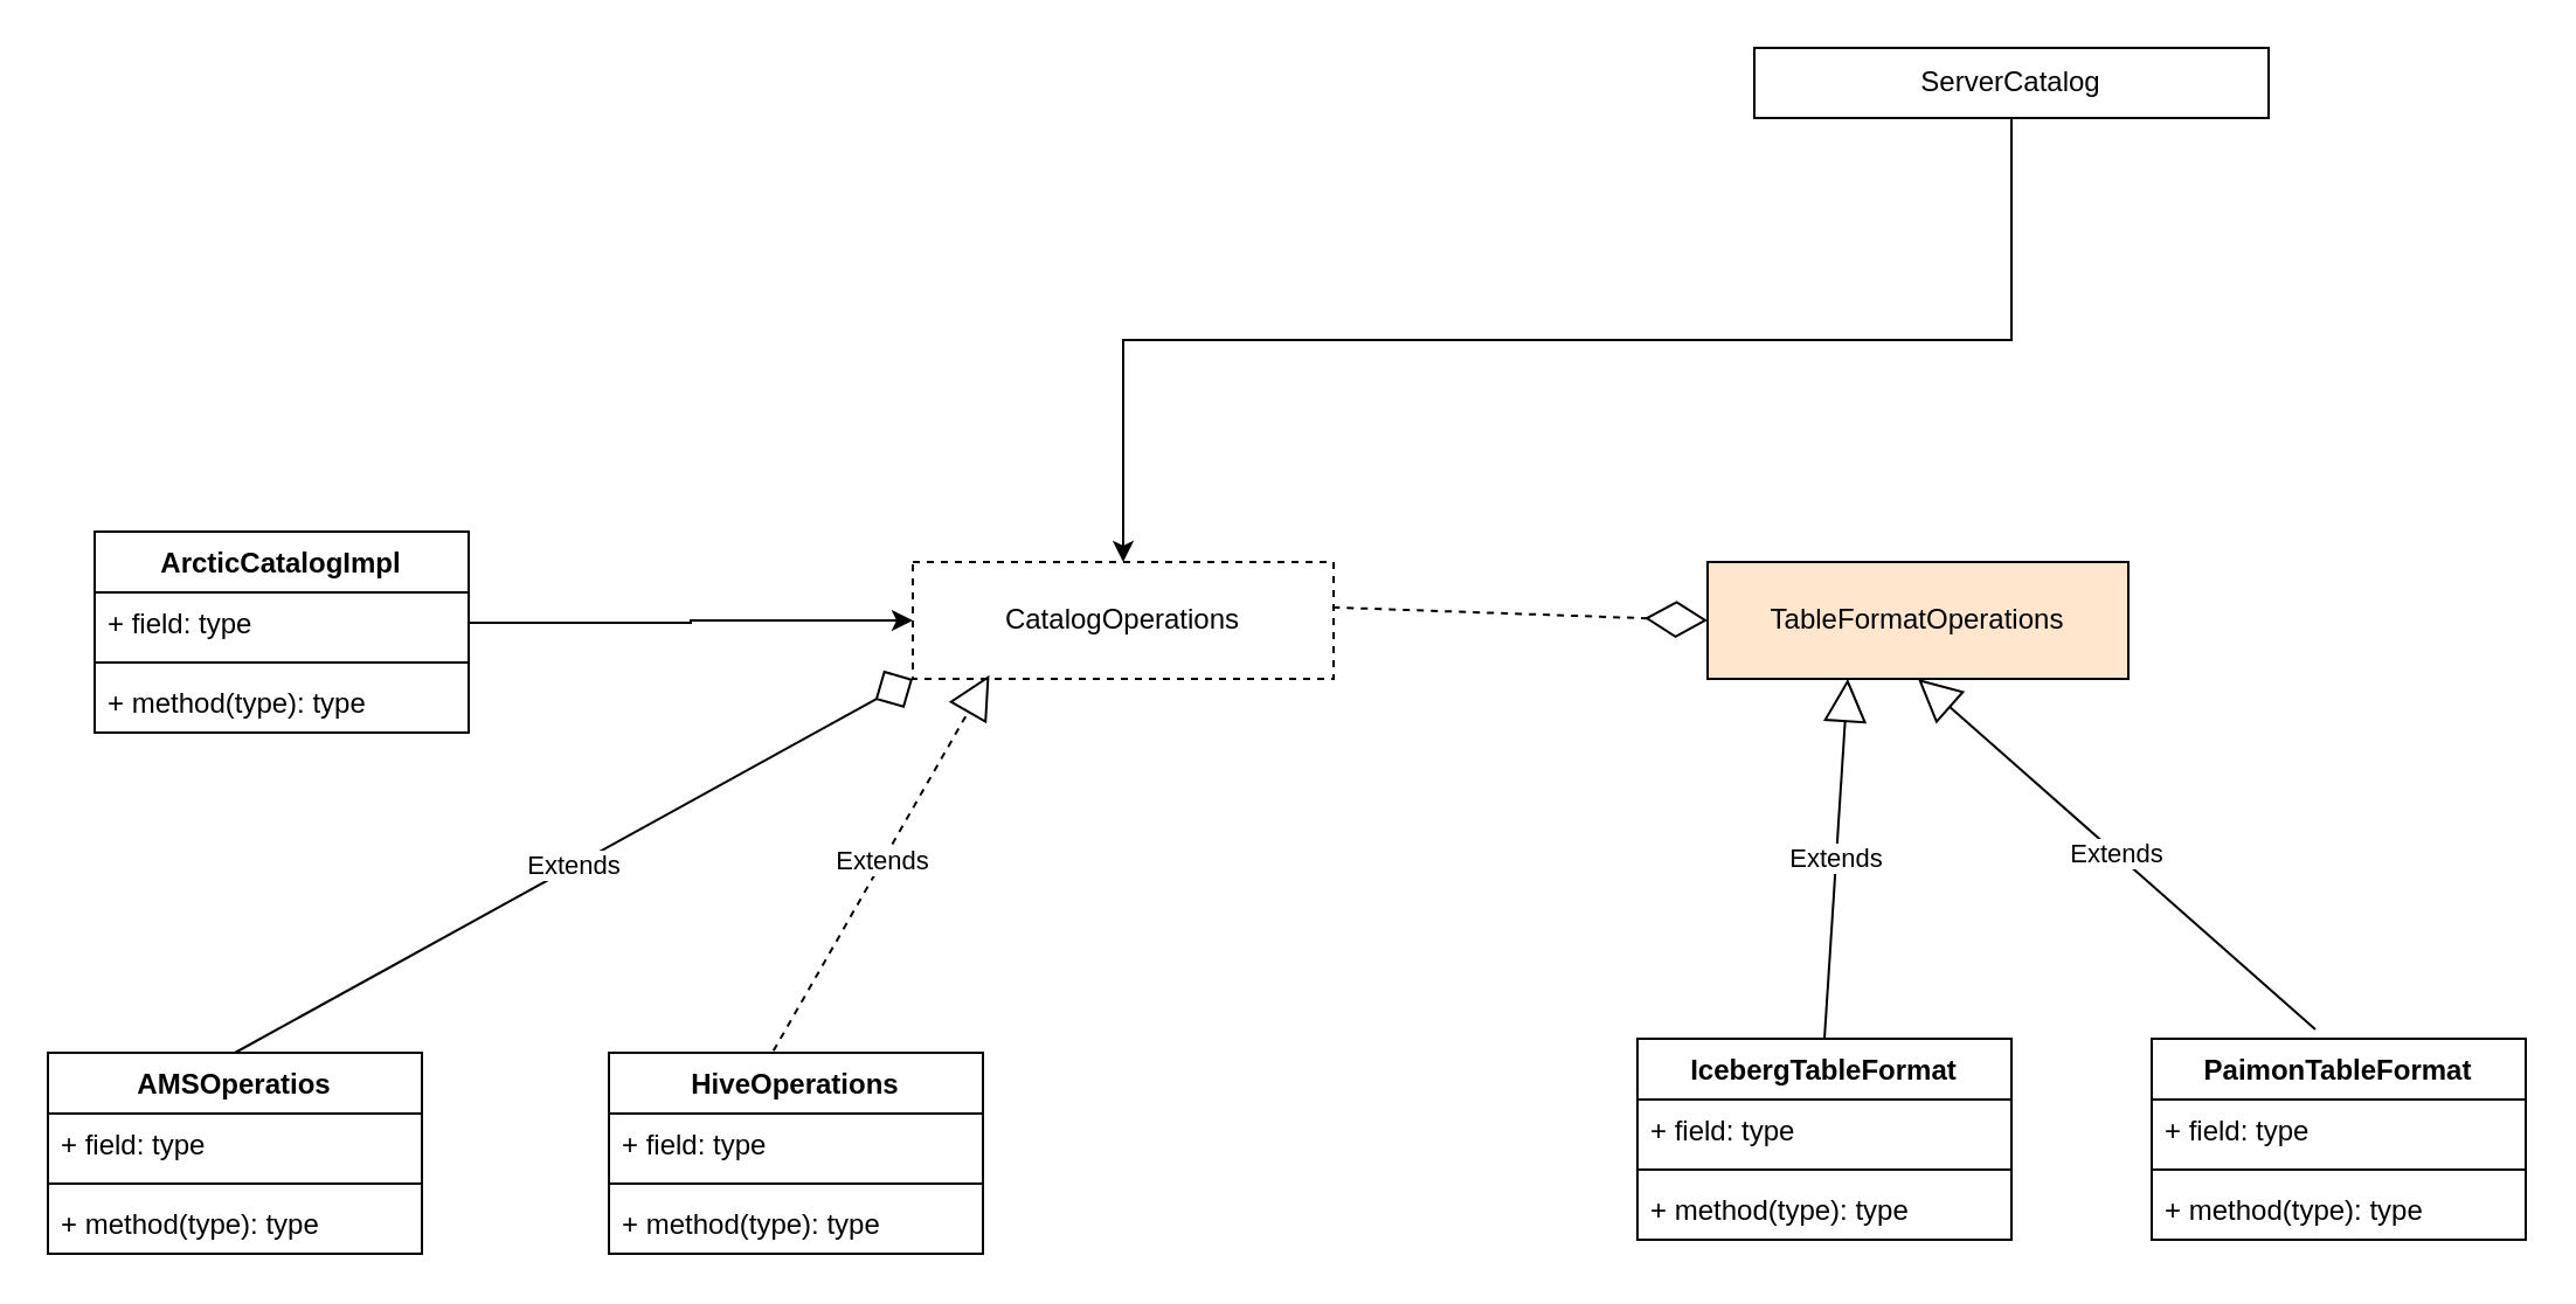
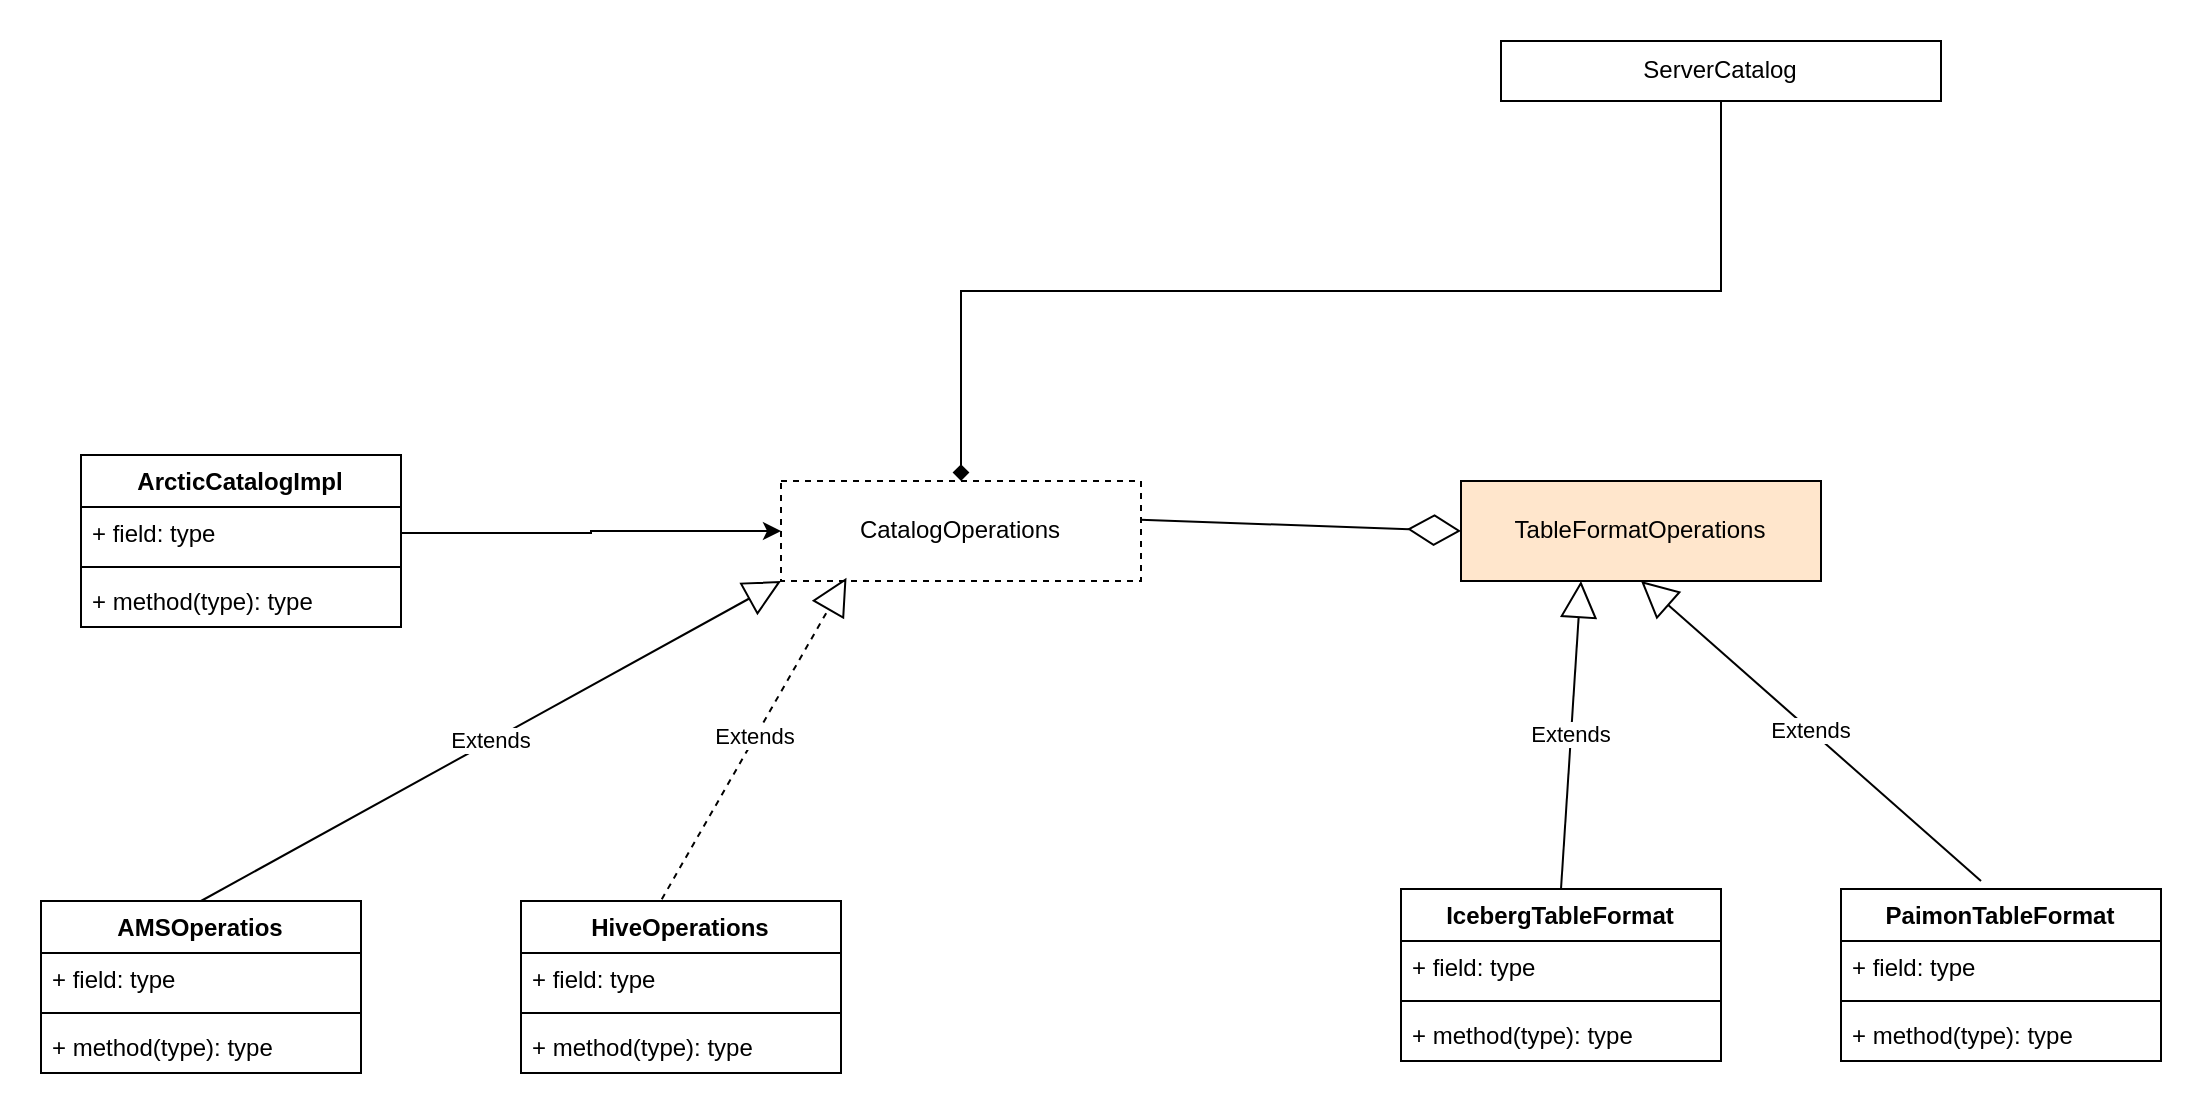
- <mxCell id="2" style="edgeStyle=orthogonalEdgeStyle;rounded=0;orthogonalLoop=1;jettySize=auto;html=1;exitX=0.5;exitY=1;exitDx=0;exitDy=0;" edge="1" parent="1" source="3" target="4"><mxGeometry relative="1" as="geometry" /></mxCell>
+ <mxCell id="2" style="edgeStyle=orthogonalEdgeStyle;rounded=0;orthogonalLoop=1;jettySize=auto;html=1;exitX=0.5;exitY=1;exitDx=0;exitDy=0;endArrow=diamond;" edge="1" parent="1" source="3" target="4"><mxGeometry relative="1" as="geometry" /></mxCell>
- <mxCell id="6" value="" style="endArrow=diamondThin;endFill=0;endSize=24;html=1;rounded=0;exitX=0.998;exitY=0.388;exitDx=0;exitDy=0;exitPerimeter=0;entryX=0;entryY=0.5;entryDx=0;entryDy=0;dashed=1;" edge="1" parent="1" source="4" target="5"><mxGeometry width="160" relative="1" as="geometry"><mxPoint x="570" y="260" as="sourcePoint" /><mxPoint x="730" y="260" as="targetPoint" /></mxGeometry></mxCell>
+ <mxCell id="6" value="" style="endArrow=diamondThin;endFill=0;endSize=24;html=1;rounded=0;exitX=0.998;exitY=0.388;exitDx=0;exitDy=0;exitPerimeter=0;entryX=0;entryY=0.5;entryDx=0;entryDy=0;" edge="1" parent="1" source="4" target="5"><mxGeometry width="160" relative="1" as="geometry"><mxPoint x="570" y="260" as="sourcePoint" /><mxPoint x="730" y="260" as="targetPoint" /></mxGeometry></mxCell>
- <mxCell id="21" value="Extends" style="endArrow=diamond;endSize=16;endFill=0;html=1;rounded=0;exitX=0.5;exitY=0;exitDx=0;exitDy=0;entryX=0;entryY=1;entryDx=0;entryDy=0;" edge="1" parent="1" source="17" target="4"><mxGeometry width="160" relative="1" as="geometry"><mxPoint x="340" y="459" as="sourcePoint" /><mxPoint x="433" y="298" as="targetPoint" /></mxGeometry></mxCell>
+ <mxCell id="21" value="Extends" style="endArrow=block;endSize=16;endFill=0;html=1;rounded=0;exitX=0.5;exitY=0;exitDx=0;exitDy=0;entryX=0;entryY=1;entryDx=0;entryDy=0;" edge="1" parent="1" source="17" target="4"><mxGeometry width="160" relative="1" as="geometry"><mxPoint x="340" y="459" as="sourcePoint" /><mxPoint x="433" y="298" as="targetPoint" /></mxGeometry></mxCell>
